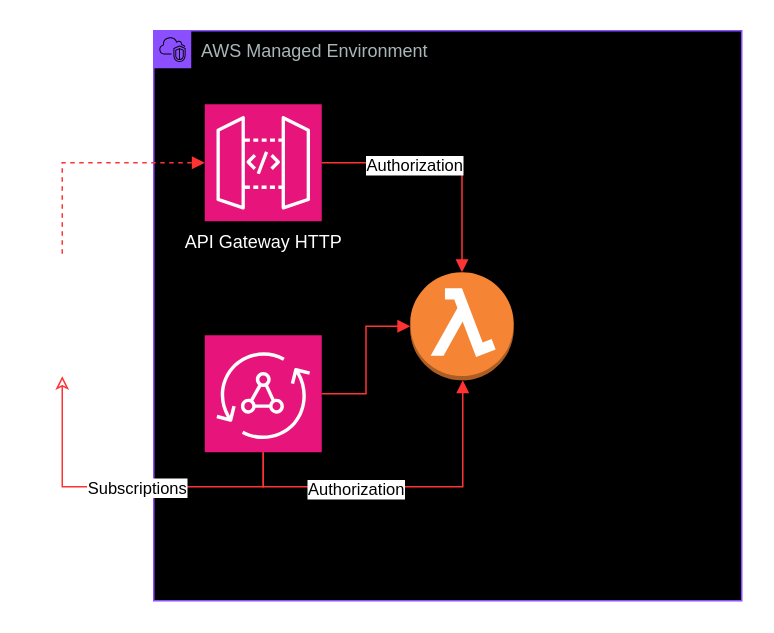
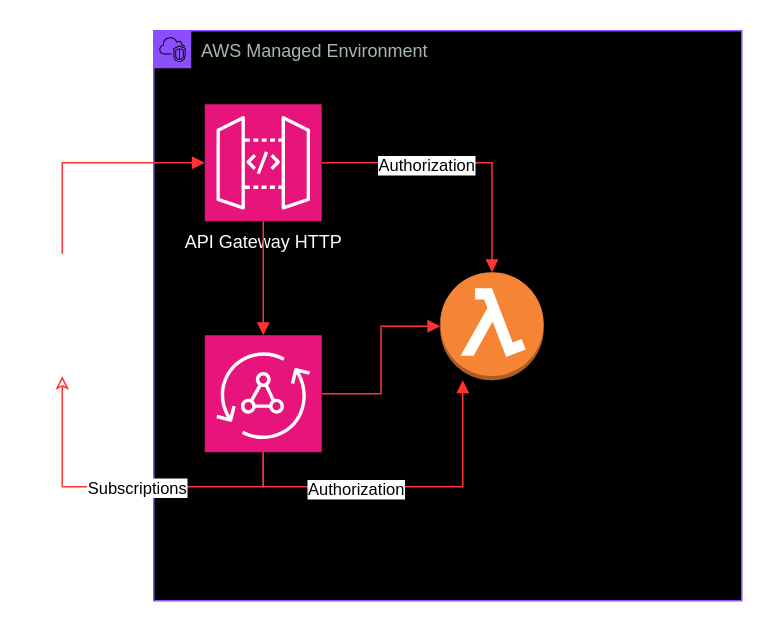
- <mxCell id="10" value="" style="edgeStyle=orthogonalEdgeStyle;html=1;endArrow=block;elbow=vertical;startArrow=none;endFill=1;strokeColor=#FF3333;rounded=0;dashed=1;" parent="1" source="9" target="8" edge="1"><mxGeometry width="100" relative="1" as="geometry"><mxPoint x="217" y="139" as="sourcePoint" /><mxPoint x="302" y="139" as="targetPoint" /><Array as="points"><mxPoint x="41" y="108" /></Array></mxGeometry></mxCell>
+ <mxCell id="10" value="" style="edgeStyle=orthogonalEdgeStyle;html=1;endArrow=block;elbow=vertical;startArrow=none;endFill=1;strokeColor=#FF3333;rounded=0;" parent="1" source="9" target="8" edge="1"><mxGeometry width="100" relative="1" as="geometry"><mxPoint x="217" y="139" as="sourcePoint" /><mxPoint x="302" y="139" as="targetPoint" /><Array as="points"><mxPoint x="41" y="108" /></Array></mxGeometry></mxCell>
+ <mxCell id="13" value="" style="edgeStyle=orthogonalEdgeStyle;html=1;endArrow=block;elbow=vertical;startArrow=none;endFill=1;strokeColor=#FF3333;rounded=0;" parent="1" source="8" target="4" edge="1"><mxGeometry width="100" relative="1" as="geometry"><mxPoint x="201" y="150" as="sourcePoint" /><mxPoint x="341.5" y="196" as="targetPoint" /></mxGeometry></mxCell>
- <mxCell id="3" value="Lambda" style="outlineConnect=0;dashed=0;verticalLabelPosition=bottom;verticalAlign=top;align=center;html=1;shape=mxgraph.aws3.lambda_function;fillColor=#F58534;gradientColor=none;" parent="2" vertex="1"><mxGeometry x="171" y="161" width="69" height="72" as="geometry" /></mxCell>
+ <mxCell id="3" value="Lambda" style="outlineConnect=0;dashed=0;verticalLabelPosition=bottom;verticalAlign=top;align=center;html=1;shape=mxgraph.aws3.lambda_function;fillColor=#F58534;gradientColor=none;" parent="2" vertex="1"><mxGeometry x="191" y="161" width="69" height="72" as="geometry" /></mxCell>
